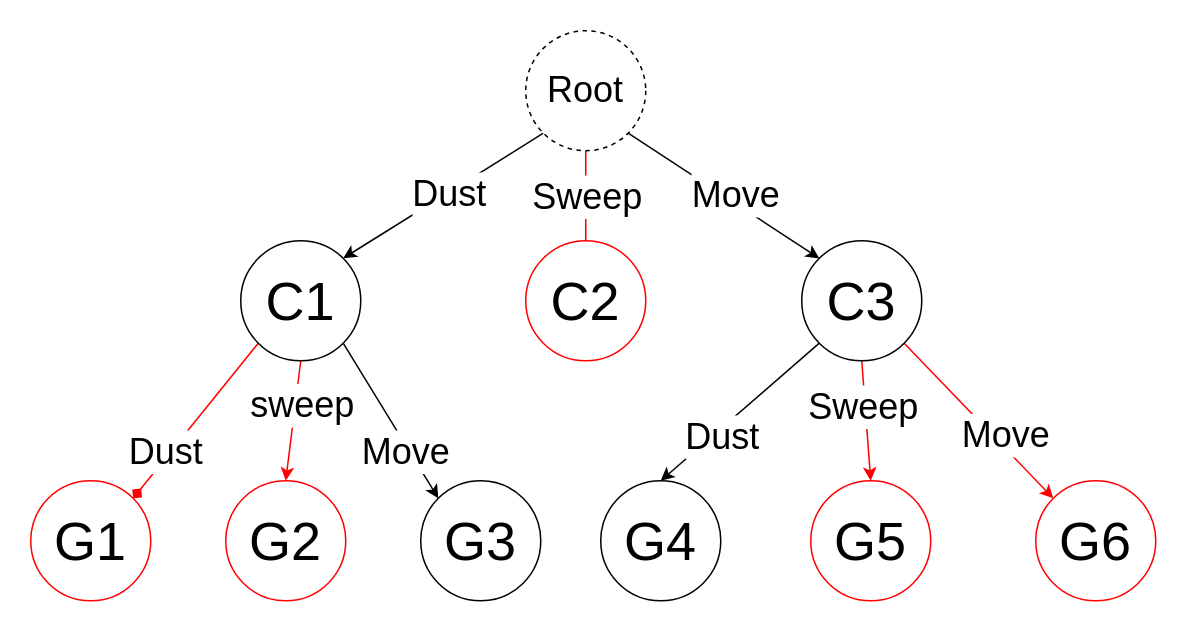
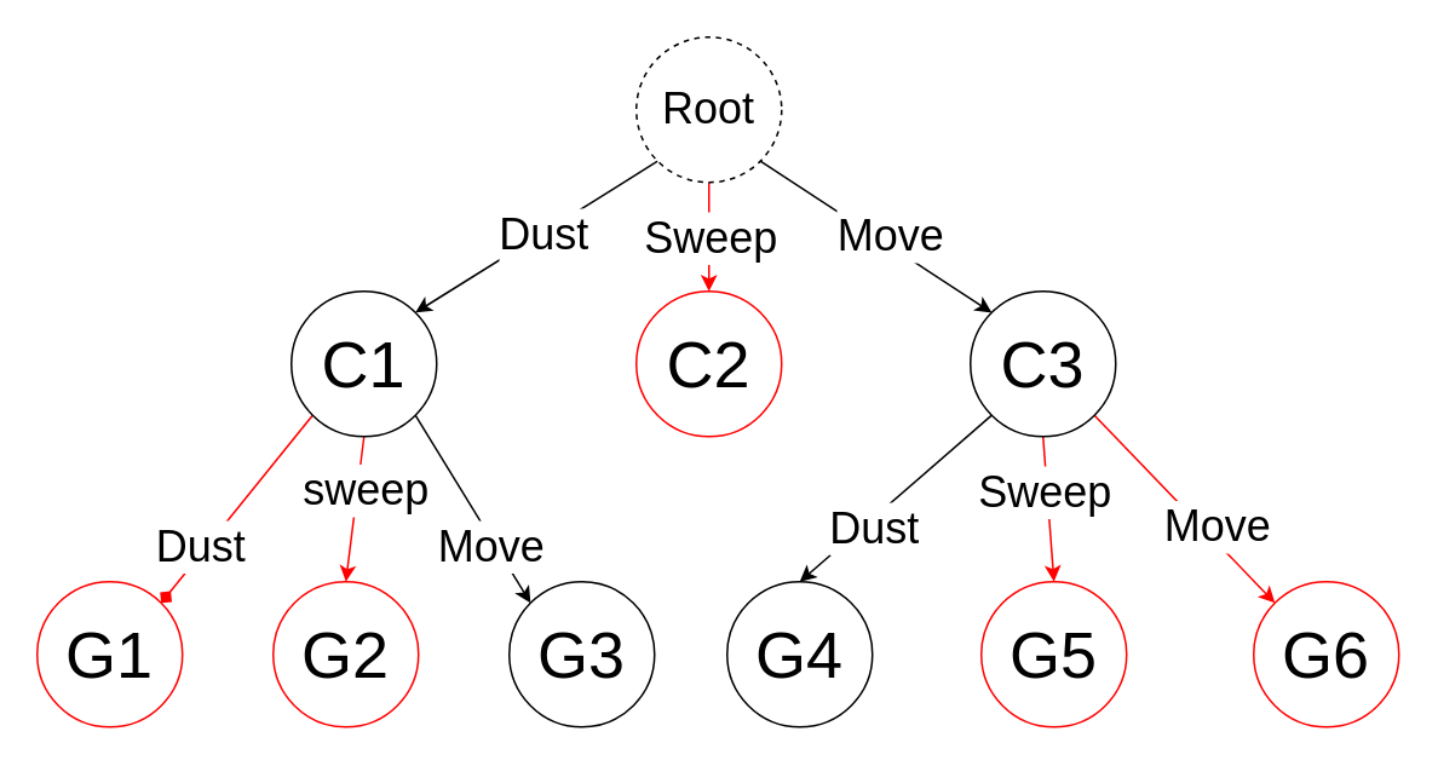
- <mxCell id="6" style="rounded=0;orthogonalLoop=1;jettySize=auto;html=1;exitX=0.5;exitY=1;exitDx=0;exitDy=0;entryX=0.5;entryY=0;entryDx=0;entryDy=0;strokeColor=#FF0000;endArrow=none;" edge="1" parent="1" source="8" target="28"><mxGeometry relative="1" as="geometry"><Array as="points" /></mxGeometry></mxCell>
+ <mxCell id="6" style="rounded=0;orthogonalLoop=1;jettySize=auto;html=1;exitX=0.5;exitY=1;exitDx=0;exitDy=0;entryX=0.5;entryY=0;entryDx=0;entryDy=0;strokeColor=#FF0000;" edge="1" parent="1" source="8" target="28"><mxGeometry relative="1" as="geometry"><Array as="points" /></mxGeometry></mxCell>
